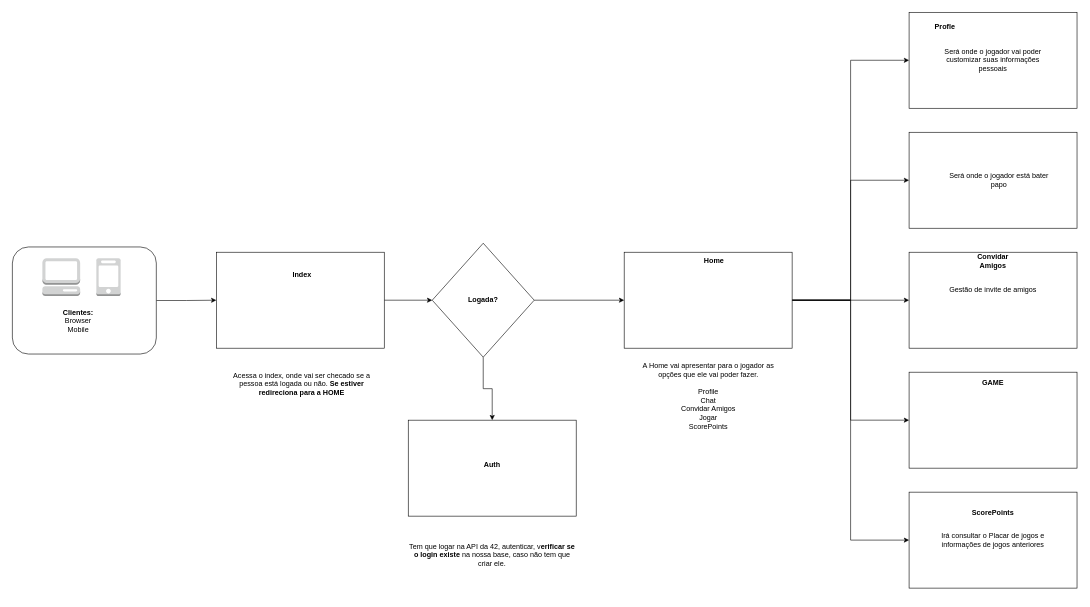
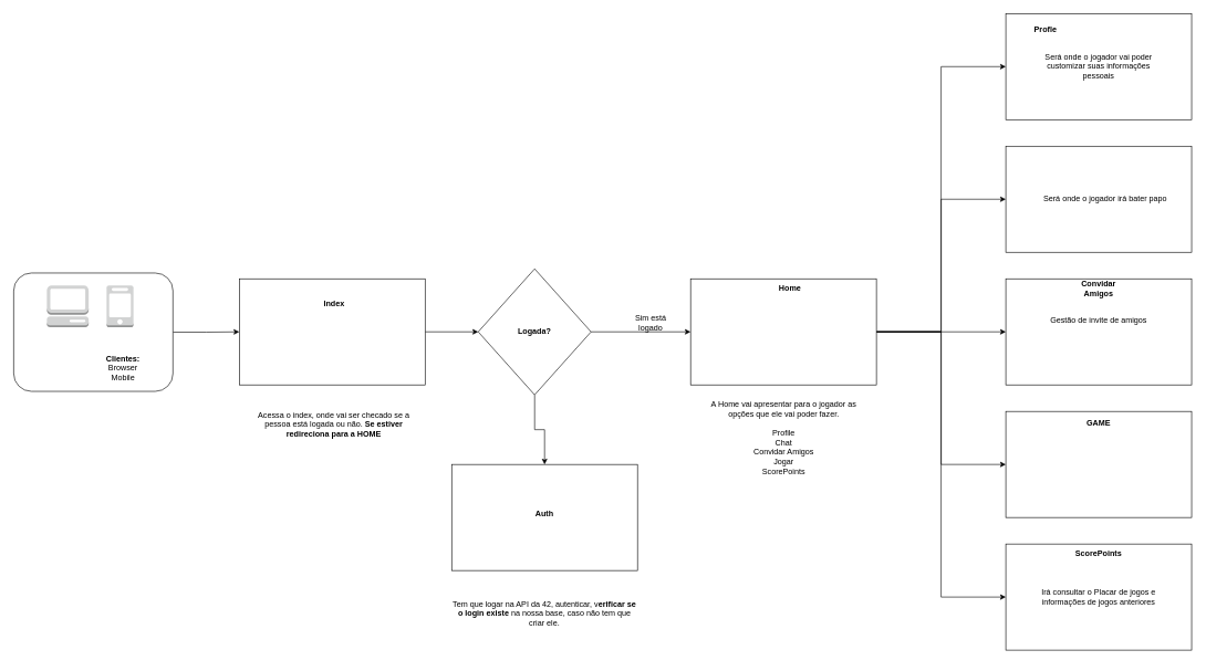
- <mxCell id="36" value="Será onde o jogador está bater papo" style="text;html=1;align=center;verticalAlign=middle;whiteSpace=wrap;rounded=0;" vertex="1" parent="1"><mxGeometry x="1570" y="277.5" width="190" height="45" as="geometry" /></mxCell>
+ <mxCell id="36" value="Será onde o jogador irá bater papo" style="text;html=1;align=center;verticalAlign=middle;whiteSpace=wrap;rounded=0;" vertex="1" parent="1"><mxGeometry x="1570" y="277.5" width="190" height="45" as="geometry" /></mxCell>
+ <mxCell id="29" value="Sim está logado" style="text;html=1;align=center;verticalAlign=middle;whiteSpace=wrap;rounded=0;" vertex="1" parent="1"><mxGeometry x="950" y="471.5" width="60" height="30" as="geometry" /></mxCell>
- <mxCell id="28" value="&lt;b&gt;Clientes:&lt;/b&gt;&lt;br&gt;Browser&lt;br&gt;Mobile" style="text;html=1;align=center;verticalAlign=middle;whiteSpace=wrap;rounded=0;" vertex="1" parent="1"><mxGeometry x="100" y="520" width="60" height="30" as="geometry" /></mxCell>
+ <mxCell id="28" value="&lt;b&gt;Clientes:&lt;/b&gt;&lt;br&gt;Browser&lt;br&gt;Mobile" style="text;html=1;align=center;verticalAlign=middle;whiteSpace=wrap;rounded=0;" vertex="1" parent="1"><mxGeometry x="155" y="540" width="60" height="30" as="geometry" /></mxCell>
- <mxCell id="27" value="&lt;b&gt;ScorePoints&lt;/b&gt;" style="text;html=1;align=center;verticalAlign=middle;whiteSpace=wrap;rounded=0;" vertex="1" parent="1"><mxGeometry x="1625" y="840" width="60" height="30" as="geometry" /></mxCell>
+ <mxCell id="27" value="&lt;b&gt;ScorePoints&lt;/b&gt;" style="text;html=1;align=center;verticalAlign=middle;whiteSpace=wrap;rounded=0;" vertex="1" parent="1"><mxGeometry x="1625" y="820" width="60" height="30" as="geometry" /></mxCell>
